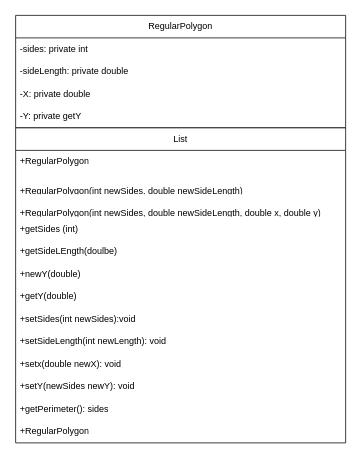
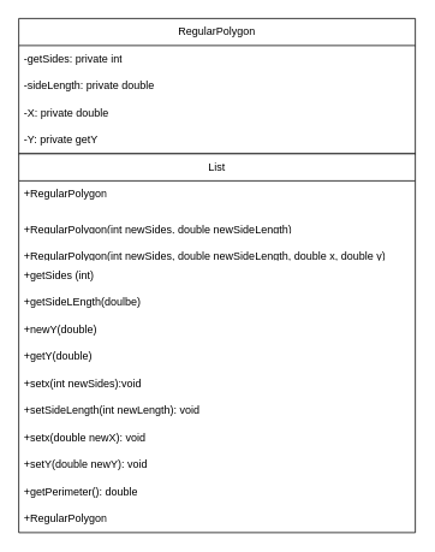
- <mxCell id="3" value="-sides: private int" style="text;strokeColor=none;fillColor=none;align=left;verticalAlign=middle;spacingLeft=4;spacingRight=4;overflow=hidden;points=[[0,0.5],[1,0.5]];portConstraint=eastwest;rotatable=0;whiteSpace=wrap;html=1;" vertex="1" parent="2"><mxGeometry y="30" width="440" height="30" as="geometry" /></mxCell>
+ <mxCell id="3" value="-getSides: private int" style="text;strokeColor=none;fillColor=none;align=left;verticalAlign=middle;spacingLeft=4;spacingRight=4;overflow=hidden;points=[[0,0.5],[1,0.5]];portConstraint=eastwest;rotatable=0;whiteSpace=wrap;html=1;" vertex="1" parent="2"><mxGeometry y="30" width="440" height="30" as="geometry" /></mxCell>
- <mxCell id="15" value="+setSides(int newSides):void" style="text;strokeColor=none;fillColor=none;align=left;verticalAlign=middle;spacingLeft=4;spacingRight=4;overflow=hidden;points=[[0,0.5],[1,0.5]];portConstraint=eastwest;rotatable=0;whiteSpace=wrap;html=1;" vertex="1" parent="7"><mxGeometry y="240" width="440" height="30" as="geometry" /></mxCell>
+ <mxCell id="15" value="+setx(int newSides):void" style="text;strokeColor=none;fillColor=none;align=left;verticalAlign=middle;spacingLeft=4;spacingRight=4;overflow=hidden;points=[[0,0.5],[1,0.5]];portConstraint=eastwest;rotatable=0;whiteSpace=wrap;html=1;" vertex="1" parent="7"><mxGeometry y="240" width="440" height="30" as="geometry" /></mxCell>
- <mxCell id="18" value="+setY(newSides newY): void" style="text;strokeColor=none;fillColor=none;align=left;verticalAlign=middle;spacingLeft=4;spacingRight=4;overflow=hidden;points=[[0,0.5],[1,0.5]];portConstraint=eastwest;rotatable=0;whiteSpace=wrap;html=1;" vertex="1" parent="7"><mxGeometry y="330" width="440" height="30" as="geometry" /></mxCell>
+ <mxCell id="18" value="+setY(double newY): void" style="text;strokeColor=none;fillColor=none;align=left;verticalAlign=middle;spacingLeft=4;spacingRight=4;overflow=hidden;points=[[0,0.5],[1,0.5]];portConstraint=eastwest;rotatable=0;whiteSpace=wrap;html=1;" vertex="1" parent="7"><mxGeometry y="330" width="440" height="30" as="geometry" /></mxCell>
- <mxCell id="19" value="+getPerimeter(): sides" style="text;strokeColor=none;fillColor=none;align=left;verticalAlign=middle;spacingLeft=4;spacingRight=4;overflow=hidden;points=[[0,0.5],[1,0.5]];portConstraint=eastwest;rotatable=0;whiteSpace=wrap;html=1;" vertex="1" parent="7"><mxGeometry y="360" width="440" height="30" as="geometry" /></mxCell>
+ <mxCell id="19" value="+getPerimeter(): double" style="text;strokeColor=none;fillColor=none;align=left;verticalAlign=middle;spacingLeft=4;spacingRight=4;overflow=hidden;points=[[0,0.5],[1,0.5]];portConstraint=eastwest;rotatable=0;whiteSpace=wrap;html=1;" vertex="1" parent="7"><mxGeometry y="360" width="440" height="30" as="geometry" /></mxCell>
